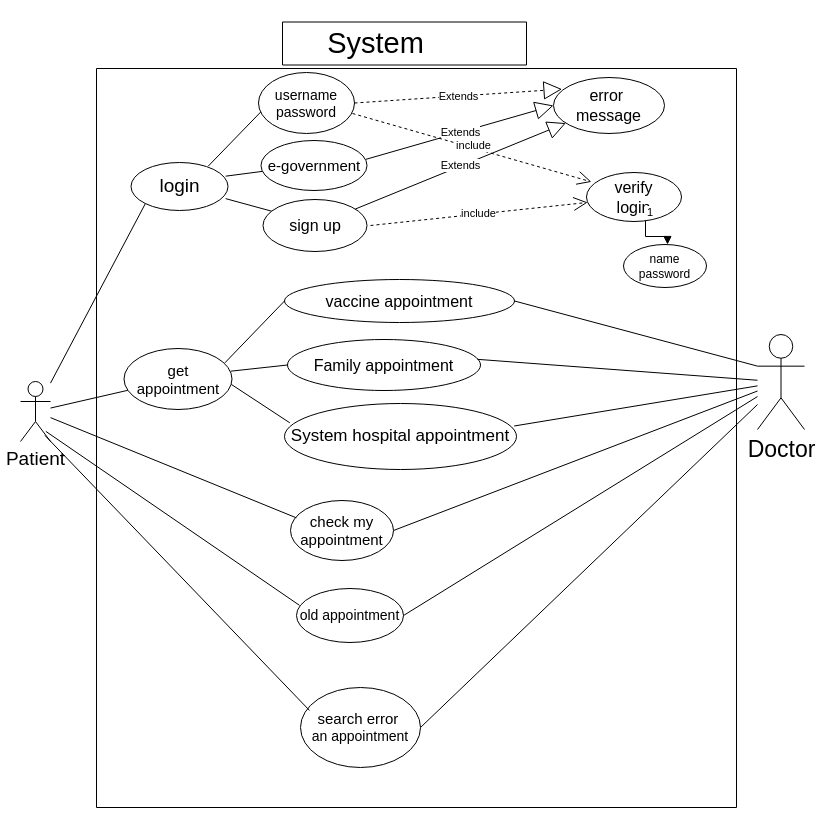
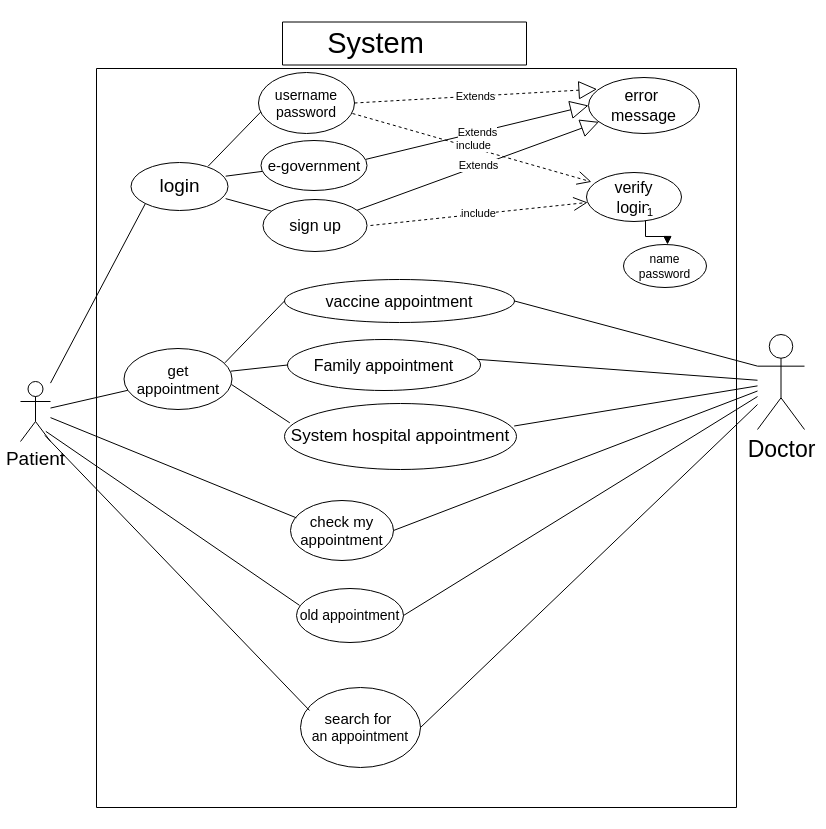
- <mxCell id="12" value="&lt;font style=&quot;font-size: 16px;&quot;&gt;error&amp;nbsp;&lt;br&gt;message&lt;/font&gt;" style="ellipse;whiteSpace=wrap;html=1;" vertex="1" parent="2"><mxGeometry x="457" y="9" width="111" height="56" as="geometry" /></mxCell>
+ <mxCell id="12" value="&lt;font style=&quot;font-size: 16px;&quot;&gt;error&amp;nbsp;&lt;br&gt;message&lt;/font&gt;" style="ellipse;whiteSpace=wrap;html=1;" vertex="1" parent="2"><mxGeometry x="492" y="9" width="111" height="56" as="geometry" /></mxCell>
- <mxCell id="15" value="&lt;font style=&quot;font-size: 15px;&quot;&gt;search error&amp;nbsp;&lt;br&gt;&lt;/font&gt;&lt;font style=&quot;font-size: 14px;&quot;&gt;an appointment&lt;/font&gt;" style="ellipse;whiteSpace=wrap;html=1;" vertex="1" parent="2"><mxGeometry x="204" y="619" width="120" height="80" as="geometry" /></mxCell>
+ <mxCell id="15" value="&lt;font style=&quot;font-size: 15px;&quot;&gt;search for&amp;nbsp;&lt;br&gt;&lt;/font&gt;&lt;font style=&quot;font-size: 14px;&quot;&gt;an appointment&lt;/font&gt;" style="ellipse;whiteSpace=wrap;html=1;" vertex="1" parent="2"><mxGeometry x="204" y="619" width="120" height="80" as="geometry" /></mxCell>
